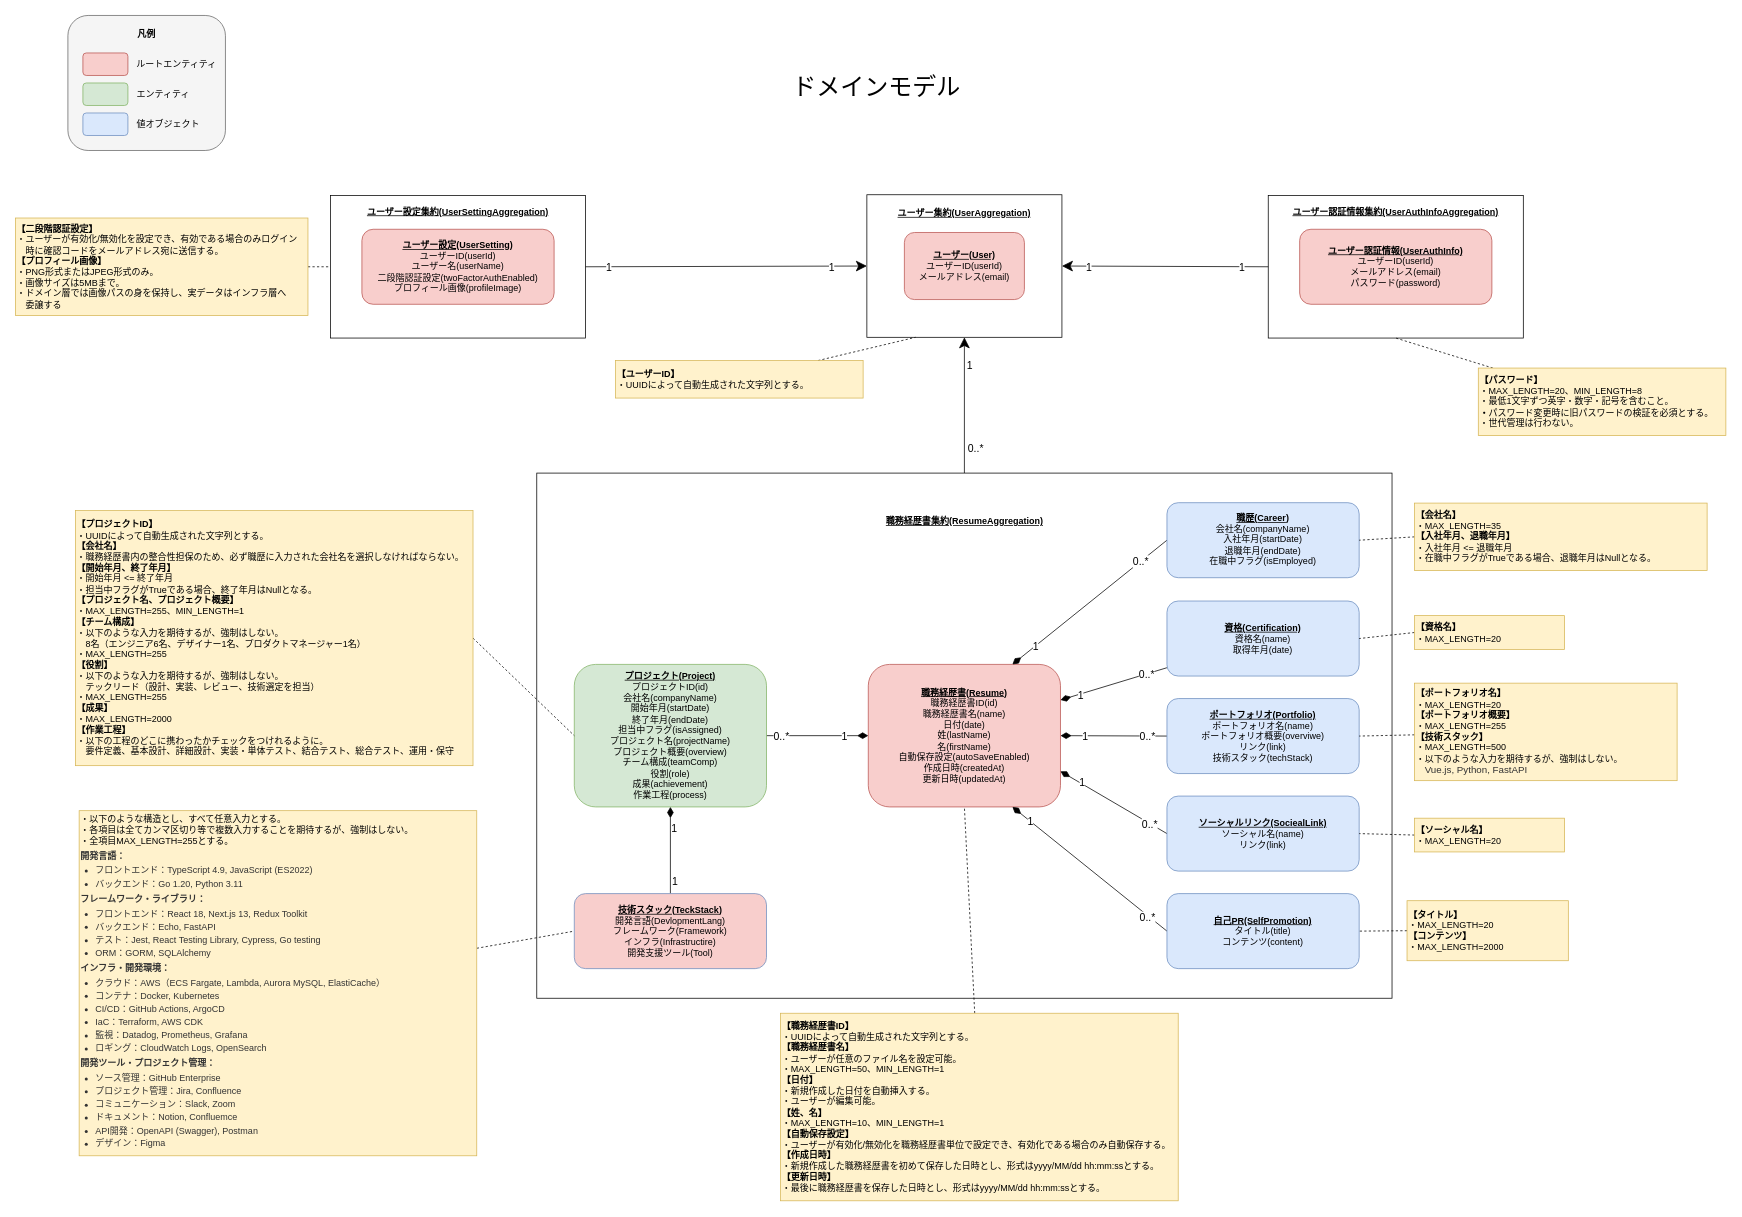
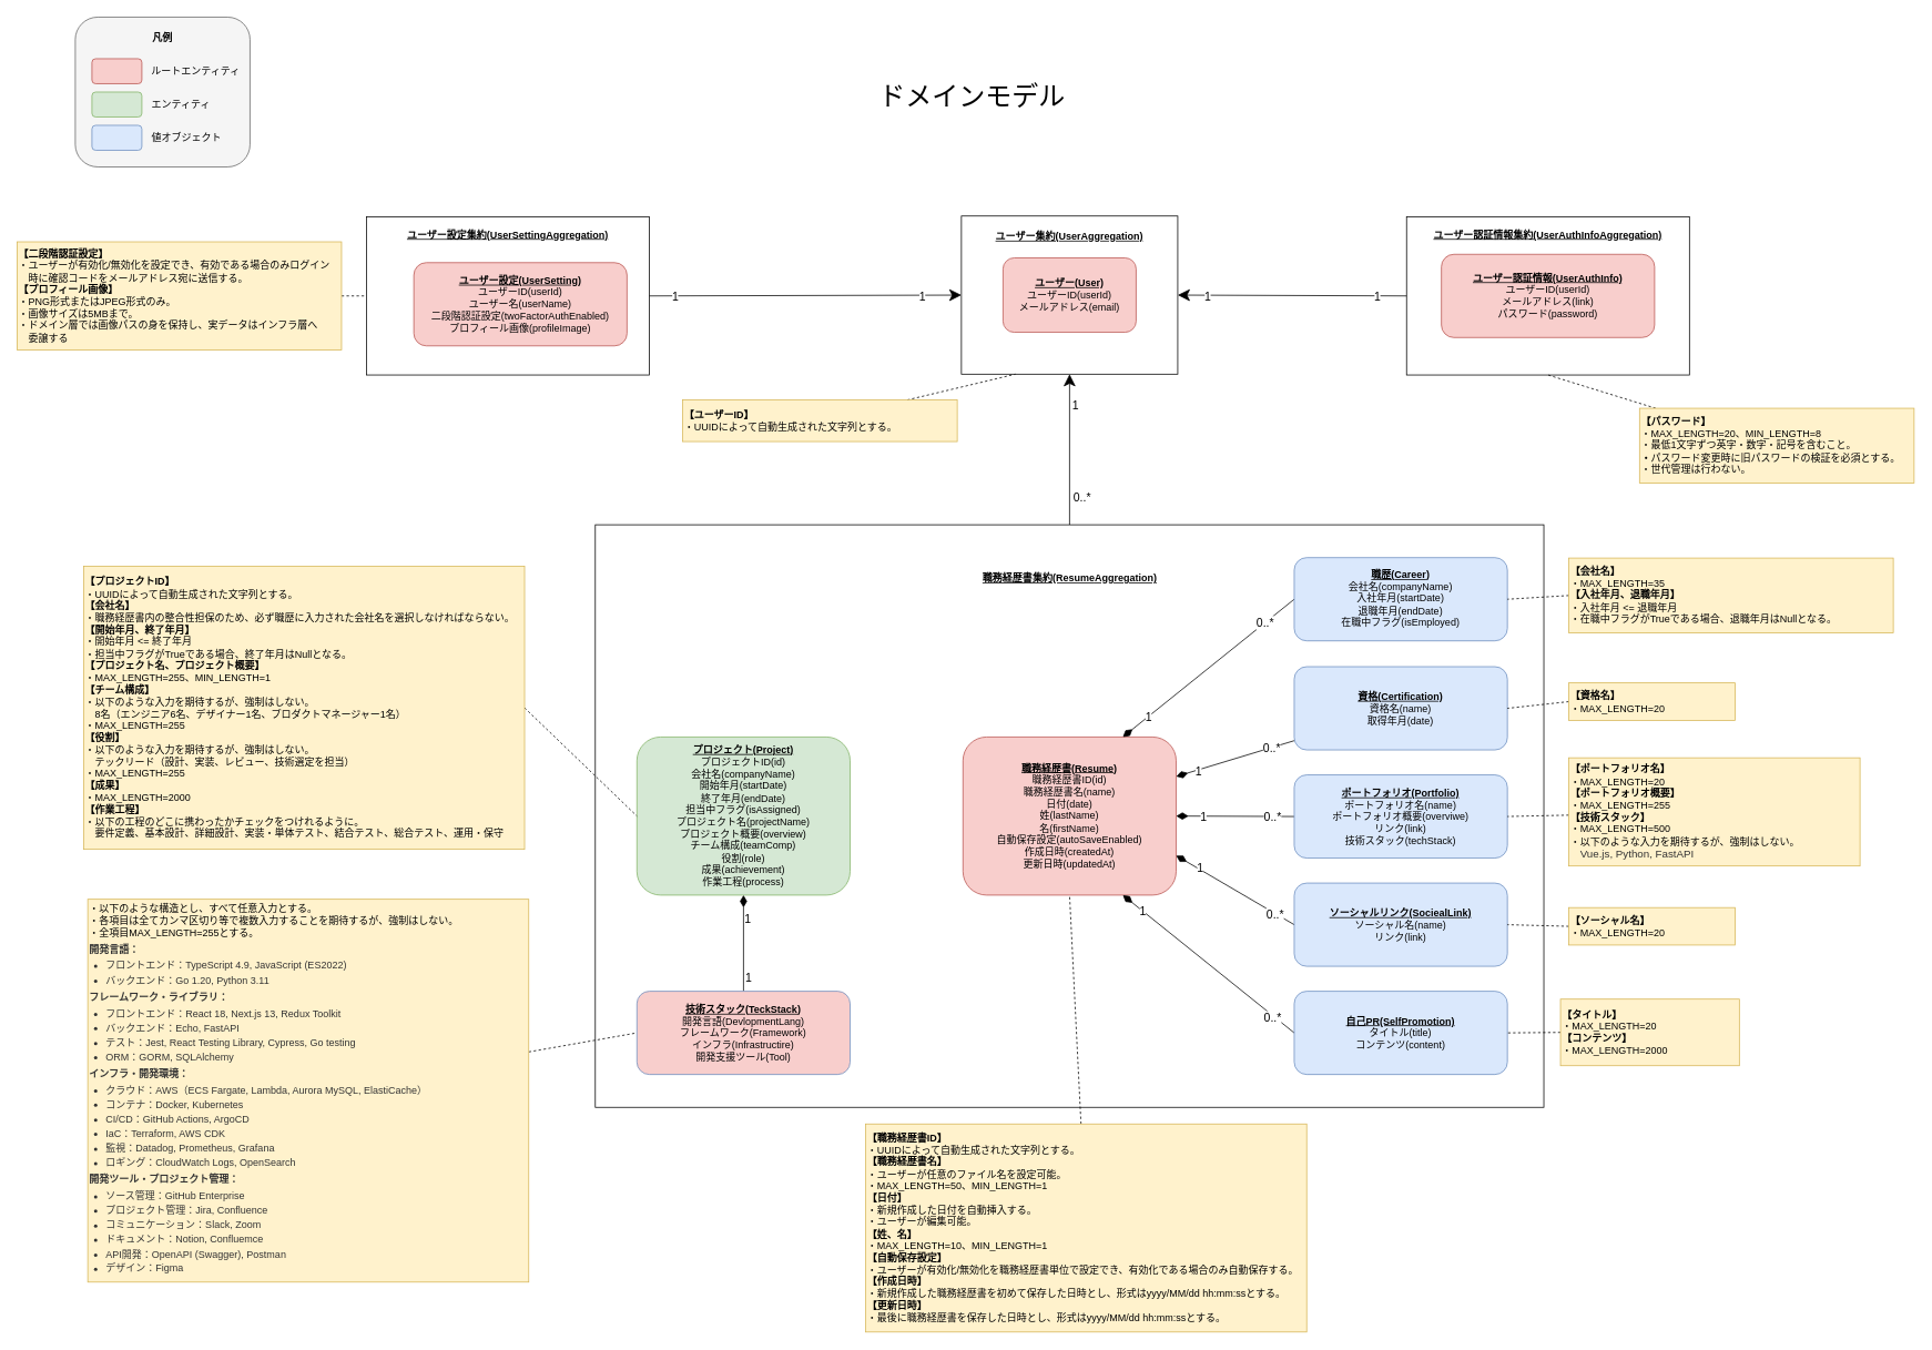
- <mxCell id="9" value="&lt;b&gt;&lt;u&gt;ユーザー設定(UserSetting)&lt;/u&gt;&lt;/b&gt;&lt;br&gt;ユーザーID(userId)&lt;br&gt;ユーザー名(userName)&lt;br&gt;二段階認証設定(twoFactorAuthEnabled)&lt;br&gt;プロフィール画像(profileImage)" style="rounded=1;whiteSpace=wrap;html=1;aspect=fixed;fillColor=#f8cecc;strokeColor=#b85450;" parent="6" vertex="1"><mxGeometry x="41.89" y="45.001" width="256.21" height="100" as="geometry" /></mxCell>
+ <mxCell id="9" value="&lt;b&gt;&lt;u&gt;ユーザー設定(UserSetting)&lt;/u&gt;&lt;/b&gt;&lt;br&gt;ユーザーID(userId)&lt;br&gt;ユーザー名(userName)&lt;br&gt;二段階認証設定(twoFactorAuthEnabled)&lt;br&gt;プロフィール画像(profileImage)" style="rounded=1;whiteSpace=wrap;html=1;aspect=fixed;fillColor=#f8cecc;strokeColor=#b85450;" parent="6" vertex="1"><mxGeometry x="56.89" y="55.001" width="256.21" height="100" as="geometry" /></mxCell>
- <mxCell id="5" value="&lt;b&gt;&lt;u&gt;ユーザー認証情報(UserAuthInfo)&lt;/u&gt;&lt;/b&gt;&lt;br&gt;ユーザーID(userId)&lt;br&gt;メールアドレス(email)&lt;br&gt;パスワード(password)" style="rounded=1;whiteSpace=wrap;html=1;aspect=fixed;fillColor=#f8cecc;strokeColor=#b85450;" parent="2" vertex="1"><mxGeometry x="41.89" y="45.001" width="256.21" height="100" as="geometry" /></mxCell>
+ <mxCell id="5" value="&lt;b&gt;&lt;u&gt;ユーザー認証情報(UserAuthInfo)&lt;/u&gt;&lt;/b&gt;&lt;br&gt;ユーザーID(userId)&lt;br&gt;メールアドレス(link)&lt;br&gt;パスワード(password)" style="rounded=1;whiteSpace=wrap;html=1;aspect=fixed;fillColor=#f8cecc;strokeColor=#b85450;" parent="2" vertex="1"><mxGeometry x="41.89" y="45.001" width="256.21" height="100" as="geometry" /></mxCell>
- <mxCell id="18" style="rounded=0;orthogonalLoop=1;jettySize=auto;html=1;exitX=1;exitY=0.5;exitDx=0;exitDy=0;entryX=0;entryY=0.5;entryDx=0;entryDy=0;endArrow=diamondThin;endFill=1;endSize=12;" parent="11" source="21" target="17" edge="1"><mxGeometry relative="1" as="geometry" /></mxCell>
- <mxCell id="19" value="&lt;font style=&quot;font-size: 14px;&quot;&gt;0..*&lt;/font&gt;" style="edgeLabel;html=1;align=center;verticalAlign=middle;resizable=0;points=[];" parent="18" vertex="1" connectable="0"><mxGeometry x="-0.748" y="-1" relative="1" as="geometry"><mxPoint x="2" y="-1" as="offset" /></mxGeometry></mxCell>
- <mxCell id="20" value="&lt;font style=&quot;font-size: 14px;&quot;&gt;1&lt;/font&gt;" style="edgeLabel;html=1;align=center;verticalAlign=middle;resizable=0;points=[];" parent="18" vertex="1" connectable="0"><mxGeometry x="0.392" y="-2" relative="1" as="geometry"><mxPoint x="9" y="-2" as="offset" /></mxGeometry></mxCell>
